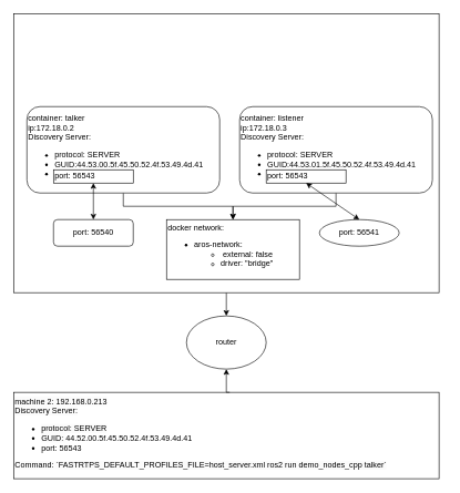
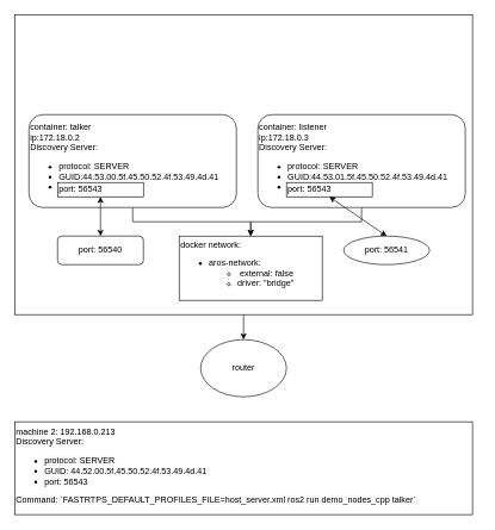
- <mxCell id="16" style="edgeStyle=orthogonalEdgeStyle;rounded=0;orthogonalLoop=1;jettySize=auto;html=1;exitX=0.5;exitY=0;exitDx=0;exitDy=0;entryX=0.5;entryY=1;entryDx=0;entryDy=0;" parent="1" source="17" target="18" edge="1"><mxGeometry relative="1" as="geometry" /></mxCell>
